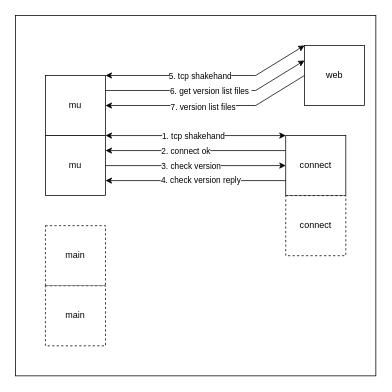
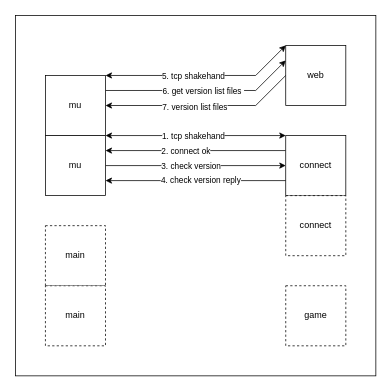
- <mxCell id="15" value="web" style="rounded=0;whiteSpace=wrap;html=1;" parent="1" vertex="1"><mxGeometry x="405" y="60" width="80" height="80" as="geometry" /></mxCell>
+ <mxCell id="15" value="web" style="rounded=0;whiteSpace=wrap;html=1;" parent="1" vertex="1"><mxGeometry x="380" y="60" width="80" height="80" as="geometry" /></mxCell>
+ <mxCell id="4" value="game" style="rounded=0;whiteSpace=wrap;html=1;dashed=1;" parent="1" vertex="1"><mxGeometry x="380" y="380" width="80" height="80" as="geometry" /></mxCell>
